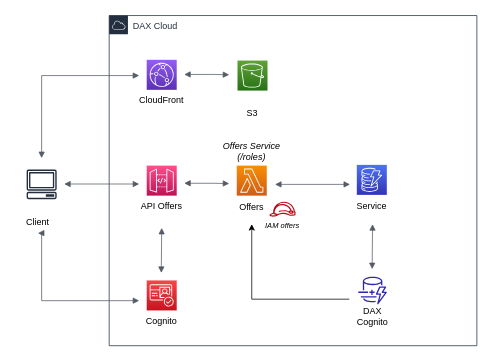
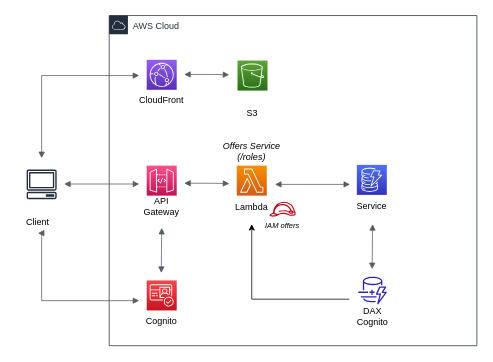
- <mxCell id="2" value="DAX Cloud" style="points=[[0,0],[0.25,0],[0.5,0],[0.75,0],[1,0],[1,0.25],[1,0.5],[1,0.75],[1,1],[0.75,1],[0.5,1],[0.25,1],[0,1],[0,0.75],[0,0.5],[0,0.25]];outlineConnect=0;gradientColor=none;html=1;whiteSpace=wrap;fontSize=12;fontStyle=0;container=1;pointerEvents=0;collapsible=0;recursiveResize=0;shape=mxgraph.aws4.group;grIcon=mxgraph.aws4.group_aws_cloud;strokeColor=#232F3E;fillColor=none;verticalAlign=top;align=left;spacingLeft=30;fontColor=#232F3E;dashed=0;" parent="1" vertex="1"><mxGeometry x="145" y="20" width="490" height="440" as="geometry" /></mxCell>
+ <mxCell id="2" value="AWS Cloud" style="points=[[0,0],[0.25,0],[0.5,0],[0.75,0],[1,0],[1,0.25],[1,0.5],[1,0.75],[1,1],[0.75,1],[0.5,1],[0.25,1],[0,1],[0,0.75],[0,0.5],[0,0.25]];outlineConnect=0;gradientColor=none;html=1;whiteSpace=wrap;fontSize=12;fontStyle=0;container=1;pointerEvents=0;collapsible=0;recursiveResize=0;shape=mxgraph.aws4.group;grIcon=mxgraph.aws4.group_aws_cloud;strokeColor=#232F3E;fillColor=none;verticalAlign=top;align=left;spacingLeft=30;fontColor=#232F3E;dashed=0;" parent="1" vertex="1"><mxGeometry x="145" y="20" width="490" height="440" as="geometry" /></mxCell>
- <mxCell id="13" value="API Offers" style="text;strokeColor=none;align=center;fillColor=none;html=1;verticalAlign=middle;whiteSpace=wrap;rounded=0;" parent="2" vertex="1"><mxGeometry x="40" y="239" width="60" height="30" as="geometry" /></mxCell>
+ <mxCell id="13" value="API Gateway" style="text;strokeColor=none;align=center;fillColor=none;html=1;verticalAlign=middle;whiteSpace=wrap;rounded=0;" parent="2" vertex="1"><mxGeometry x="40" y="239" width="60" height="30" as="geometry" /></mxCell>
- <mxCell id="8" value="Offers" style="text;strokeColor=none;align=center;fillColor=none;html=1;verticalAlign=middle;whiteSpace=wrap;rounded=0;" parent="2" vertex="1"><mxGeometry x="160" y="240" width="60" height="30" as="geometry" /></mxCell>
+ <mxCell id="8" value="Lambda" style="text;strokeColor=none;align=center;fillColor=none;html=1;verticalAlign=middle;whiteSpace=wrap;rounded=0;" parent="2" vertex="1"><mxGeometry x="160" y="240" width="60" height="30" as="geometry" /></mxCell>
